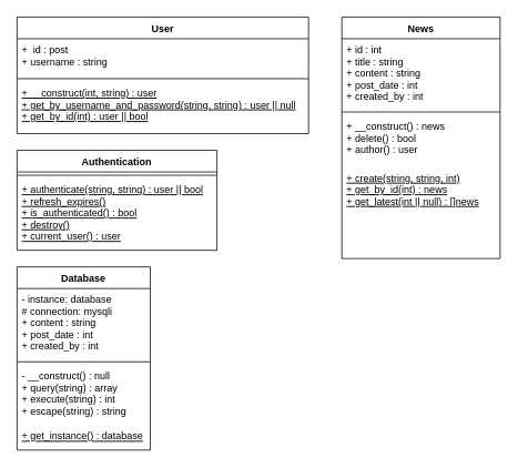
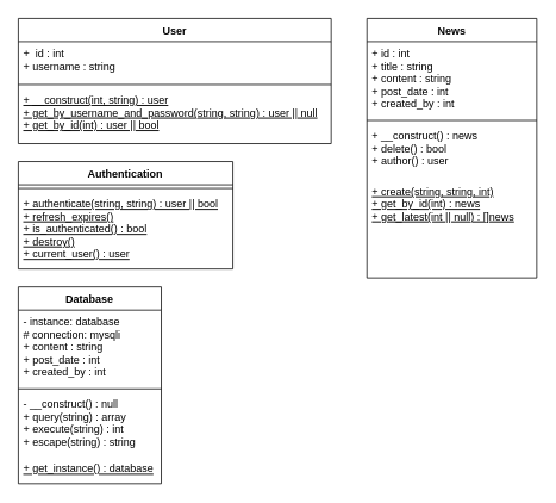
- <mxCell id="8" value="+  id : post&#10;+ username : string" style="text;strokeColor=none;fillColor=none;align=left;verticalAlign=top;spacingLeft=4;spacingRight=4;overflow=hidden;rotatable=0;points=[[0,0.5],[1,0.5]];portConstraint=eastwest;" parent="7" vertex="1"><mxGeometry y="26" width="350" height="44" as="geometry" /></mxCell>
+ <mxCell id="8" value="+  id : int&#10;+ username : string" style="text;strokeColor=none;fillColor=none;align=left;verticalAlign=top;spacingLeft=4;spacingRight=4;overflow=hidden;rotatable=0;points=[[0,0.5],[1,0.5]];portConstraint=eastwest;" parent="7" vertex="1"><mxGeometry y="26" width="350" height="44" as="geometry" /></mxCell>
